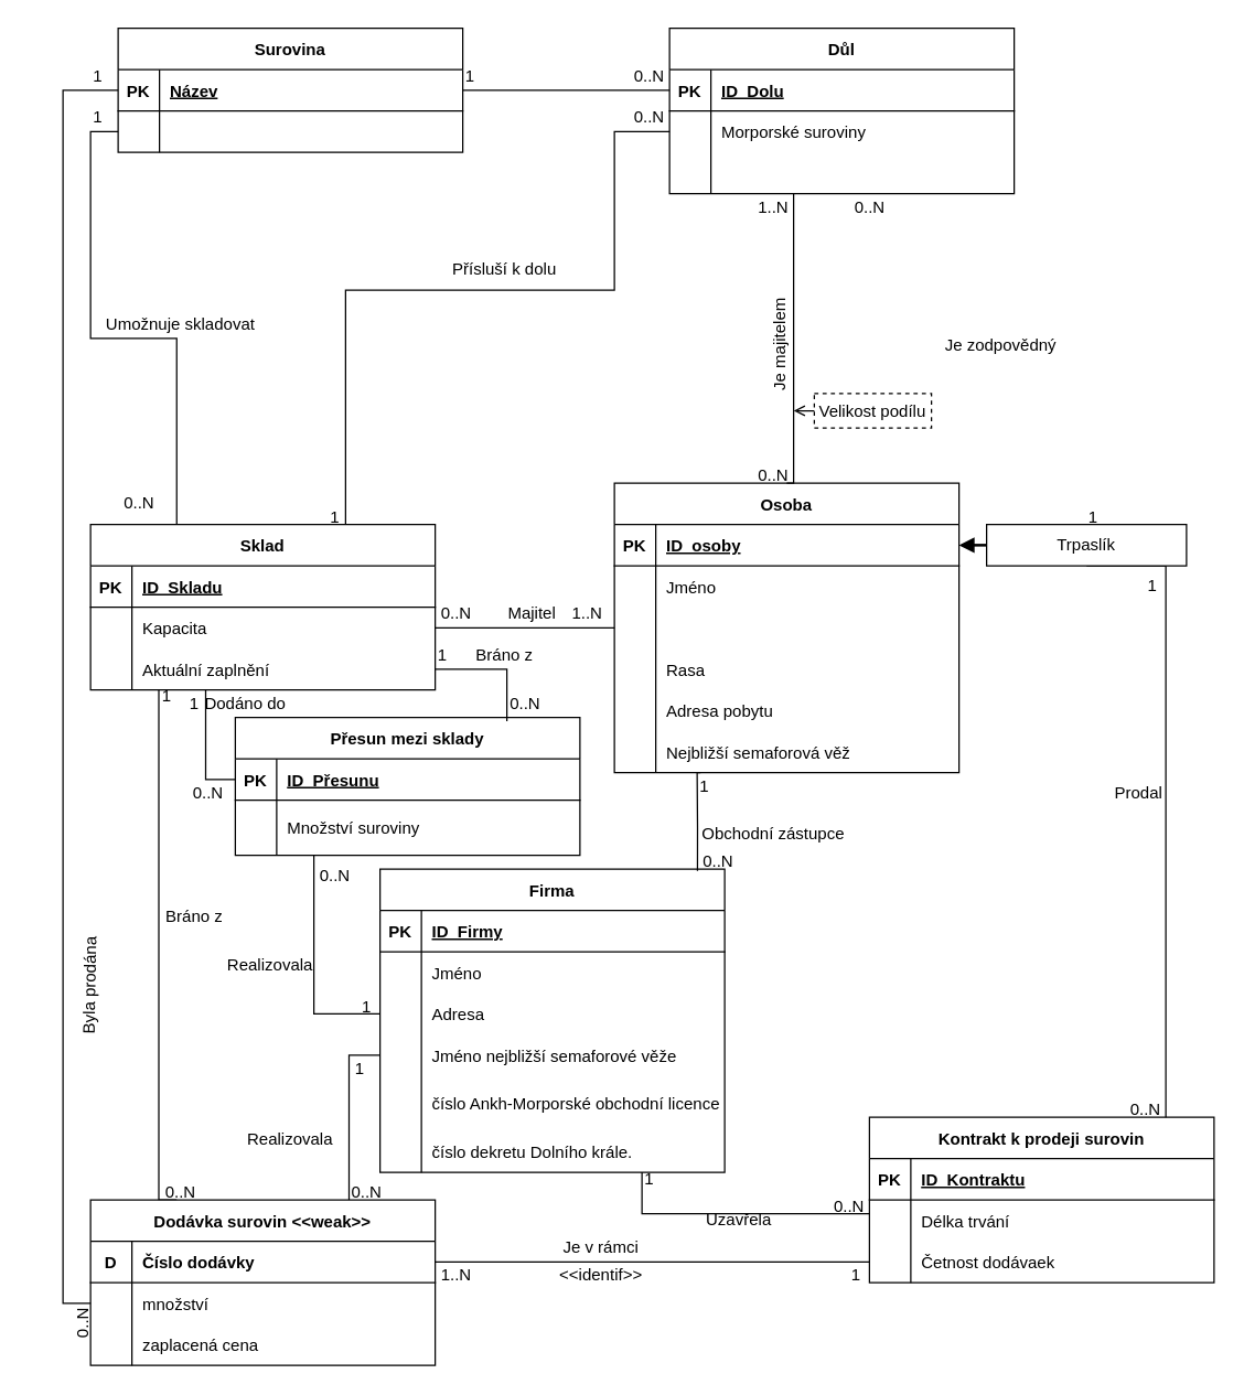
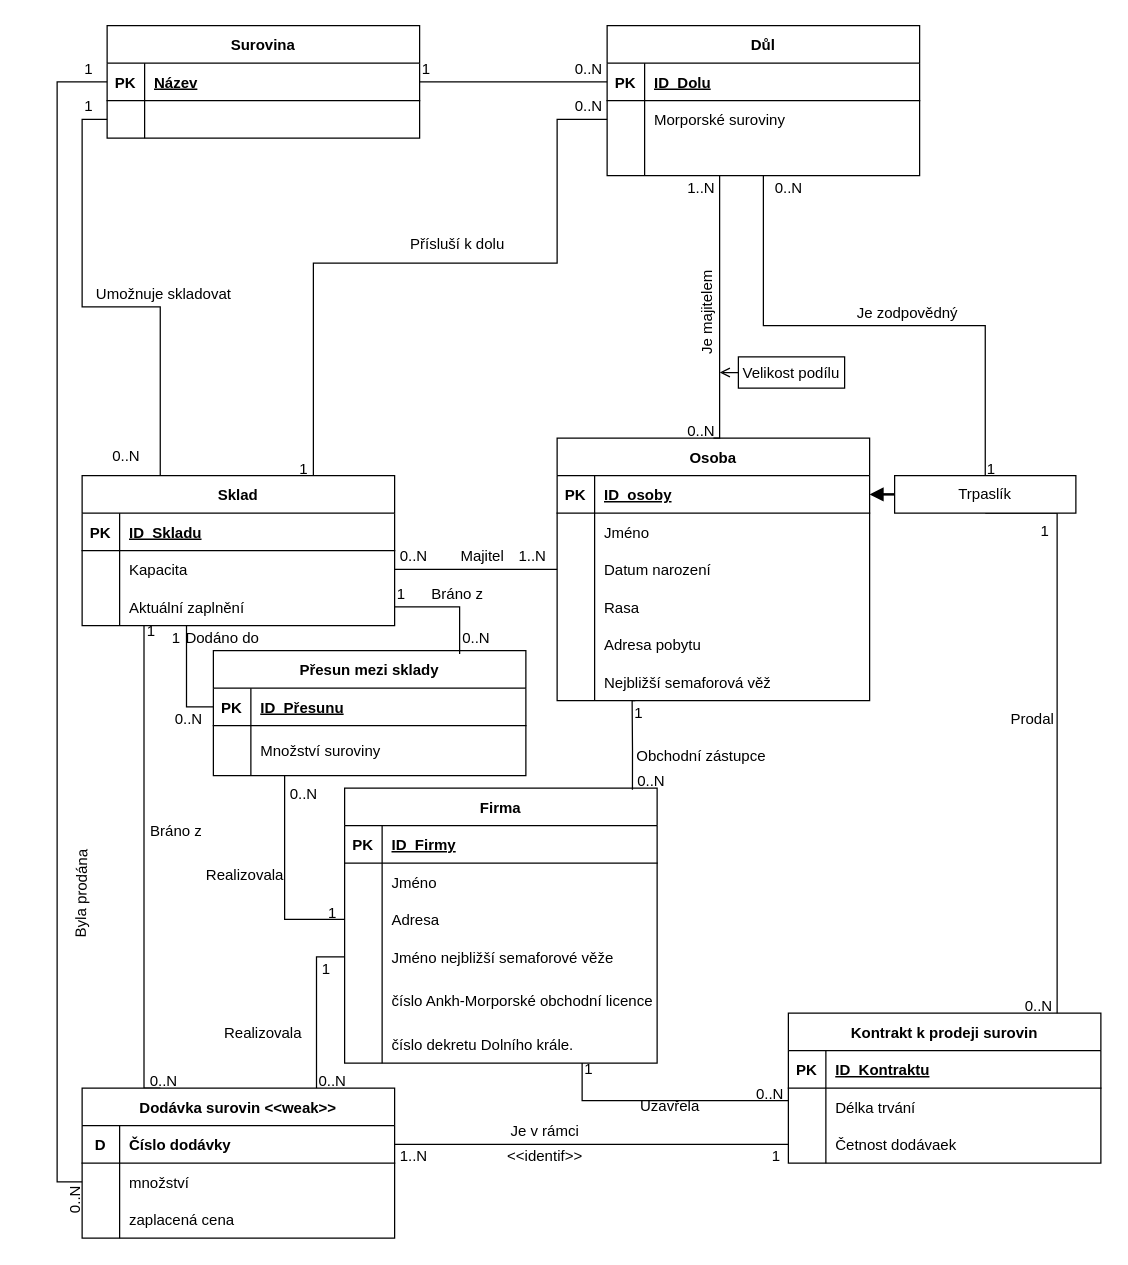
+ <mxCell id="53" value="" style="endArrow=none;html=1;rounded=0;entryX=0.5;entryY=0;entryDx=0;entryDy=0;exitX=0.5;exitY=1;exitDx=0;exitDy=0;edgeStyle=orthogonalEdgeStyle;" parent="1" source="3" target="127" edge="1"><mxGeometry width="50" height="50" relative="1" as="geometry"><mxPoint x="735" y="200" as="sourcePoint" /><mxPoint x="785" y="150" as="targetPoint" /></mxGeometry></mxCell>
- <mxCell id="86" value="Velikost podílu" style="rounded=0;whiteSpace=wrap;html=1;dashed=1;" parent="1" vertex="1"><mxGeometry x="590" y="285" width="85" height="25" as="geometry" /></mxCell>
+ <mxCell id="86" value="Velikost podílu" style="rounded=0;whiteSpace=wrap;html=1;" parent="1" vertex="1"><mxGeometry x="590" y="285" width="85" height="25" as="geometry" /></mxCell>
+ <mxCell id="22" value="Datum narození" style="shape=partialRectangle;overflow=hidden;connectable=0;fillColor=none;top=0;left=0;bottom=0;right=0;align=left;spacingLeft=6;" parent="20" vertex="1"><mxGeometry x="30" width="220" height="30" as="geometry"><mxRectangle width="220" height="30" as="alternateBounds" /></mxGeometry></mxCell>
